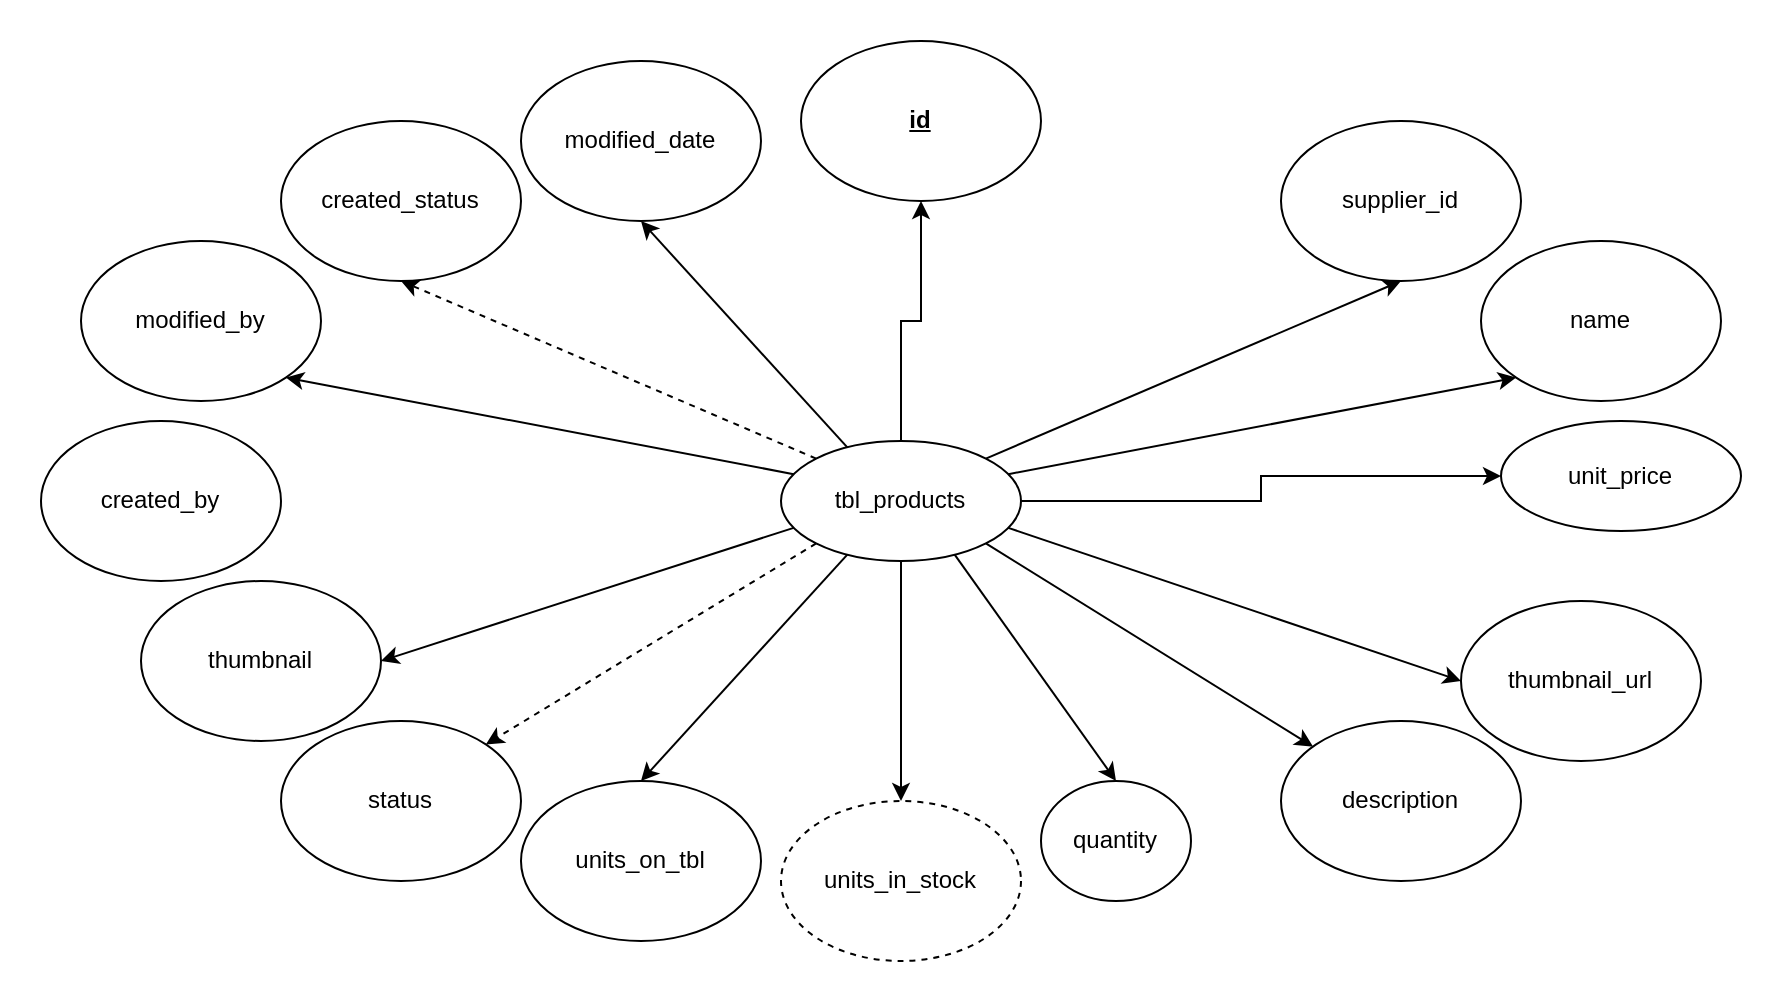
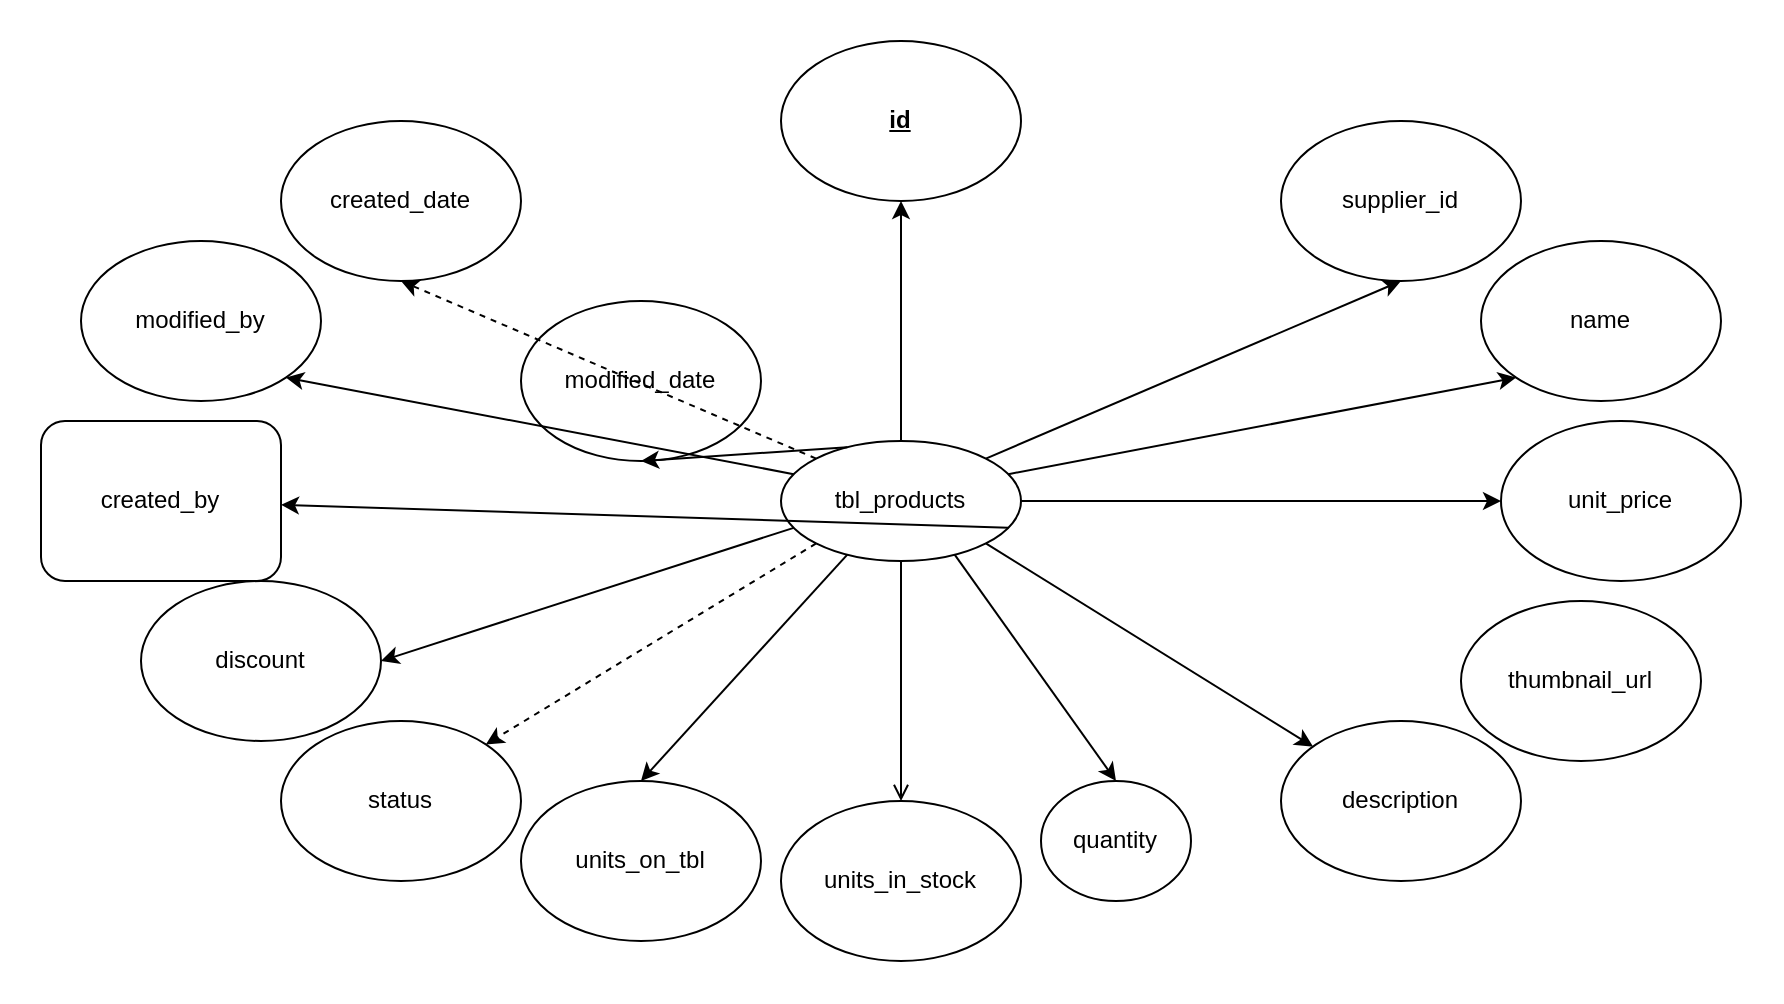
- <mxCell id="6" value="&lt;b style=&quot;font-size: 12px;&quot;&gt;&lt;u style=&quot;font-size: 12px;&quot;&gt;id&lt;/u&gt;&lt;/b&gt;" style="ellipse;whiteSpace=wrap;html=1;fontFamily=Helvetica;fontSize=12;" vertex="1" parent="1"><mxGeometry x="400" y="20" width="120" height="80" as="geometry" /></mxCell>
+ <mxCell id="6" value="&lt;b style=&quot;font-size: 12px;&quot;&gt;&lt;u style=&quot;font-size: 12px;&quot;&gt;id&lt;/u&gt;&lt;/b&gt;" style="ellipse;whiteSpace=wrap;html=1;fontFamily=Helvetica;fontSize=12;" vertex="1" parent="1"><mxGeometry x="390" y="20" width="120" height="80" as="geometry" /></mxCell>
- <mxCell id="20" value="&lt;span id=&quot;docs-internal-guid-dcada512-7fff-168d-cac8-3813b0b58119&quot; style=&quot;font-size: 12px;&quot;&gt;&lt;span style=&quot;font-size: 12px; background-color: transparent; vertical-align: baseline;&quot;&gt;modified_date&lt;/span&gt;&lt;/span&gt;" style="ellipse;whiteSpace=wrap;html=1;fontFamily=Helvetica;fontSize=12;" vertex="1" parent="1"><mxGeometry x="260" y="30" width="120" height="80" as="geometry" /></mxCell>
+ <mxCell id="20" value="&lt;span id=&quot;docs-internal-guid-dcada512-7fff-168d-cac8-3813b0b58119&quot; style=&quot;font-size: 12px;&quot;&gt;&lt;span style=&quot;font-size: 12px; background-color: transparent; vertical-align: baseline;&quot;&gt;modified_date&lt;/span&gt;&lt;/span&gt;" style="ellipse;whiteSpace=wrap;html=1;fontFamily=Helvetica;fontSize=12;" vertex="1" parent="1"><mxGeometry x="260" y="150" width="120" height="80" as="geometry" /></mxCell>
- <mxCell id="19" value="&lt;span id=&quot;docs-internal-guid-67d06d3e-7fff-f8e7-26a3-48f30128f865&quot; style=&quot;font-size: 12px;&quot;&gt;&lt;span style=&quot;font-size: 12px; background-color: transparent; vertical-align: baseline;&quot;&gt;created_status&lt;/span&gt;&lt;/span&gt;" style="ellipse;whiteSpace=wrap;html=1;fontFamily=Helvetica;fontSize=12;" vertex="1" parent="1"><mxGeometry x="140" y="60" width="120" height="80" as="geometry" /></mxCell>
+ <mxCell id="19" value="&lt;span id=&quot;docs-internal-guid-67d06d3e-7fff-f8e7-26a3-48f30128f865&quot; style=&quot;font-size: 12px;&quot;&gt;&lt;span style=&quot;font-size: 12px; background-color: transparent; vertical-align: baseline;&quot;&gt;created_date&lt;/span&gt;&lt;/span&gt;" style="ellipse;whiteSpace=wrap;html=1;fontFamily=Helvetica;fontSize=12;" vertex="1" parent="1"><mxGeometry x="140" y="60" width="120" height="80" as="geometry" /></mxCell>
- <mxCell id="9" value="&lt;span id=&quot;docs-internal-guid-c86216eb-7fff-084b-5779-dad28581980a&quot; style=&quot;font-size: 12px;&quot;&gt;&lt;span style=&quot;font-size: 12px; background-color: transparent; vertical-align: baseline;&quot;&gt;unit_price&lt;/span&gt;&lt;/span&gt;" style="ellipse;whiteSpace=wrap;html=1;fontFamily=Helvetica;fontSize=12;" vertex="1" parent="1"><mxGeometry x="750" y="210" width="120" height="55" as="geometry" /></mxCell>
+ <mxCell id="9" value="&lt;span id=&quot;docs-internal-guid-c86216eb-7fff-084b-5779-dad28581980a&quot; style=&quot;font-size: 12px;&quot;&gt;&lt;span style=&quot;font-size: 12px; background-color: transparent; vertical-align: baseline;&quot;&gt;unit_price&lt;/span&gt;&lt;/span&gt;" style="ellipse;whiteSpace=wrap;html=1;fontFamily=Helvetica;fontSize=12;" vertex="1" parent="1"><mxGeometry x="750" y="210" width="120" height="80" as="geometry" /></mxCell>
- <mxCell id="17" value="&lt;span id=&quot;docs-internal-guid-4d0cb4b2-7fff-c069-41c5-729137022d2c&quot; style=&quot;font-size: 12px;&quot;&gt;&lt;span style=&quot;font-size: 12px; background-color: transparent; vertical-align: baseline;&quot;&gt;created_by&lt;/span&gt;&lt;/span&gt;" style="ellipse;whiteSpace=wrap;html=1;fontFamily=Helvetica;fontSize=12;" vertex="1" parent="1"><mxGeometry x="20" y="210" width="120" height="80" as="geometry" /></mxCell>
+ <mxCell id="17" value="&lt;span id=&quot;docs-internal-guid-4d0cb4b2-7fff-c069-41c5-729137022d2c&quot; style=&quot;font-size: 12px;&quot;&gt;&lt;span style=&quot;font-size: 12px; background-color: transparent; vertical-align: baseline;&quot;&gt;created_by&lt;/span&gt;&lt;/span&gt;" style="whiteSpace=wrap;html=1;fontFamily=Helvetica;fontSize=12;rounded=1;" vertex="1" parent="1"><mxGeometry x="20" y="210" width="120" height="80" as="geometry" /></mxCell>
- <mxCell id="24" value="" style="endArrow=classic;html=1;entryX=0;entryY=0.5;entryDx=0;entryDy=0;exitX=1;exitY=0.75;exitDx=0;exitDy=0;fontFamily=Helvetica;fontSize=12;" edge="1" parent="1" source="5" target="10"><mxGeometry width="50" height="50" relative="1" as="geometry"><mxPoint x="430" y="180" as="sourcePoint" /><mxPoint x="480" y="130" as="targetPoint" /></mxGeometry></mxCell>
+ <mxCell id="24" value="" style="endArrow=classic;html=1;exitX=1;exitY=0.75;exitDx=0;exitDy=0;fontFamily=Helvetica;fontSize=12;" edge="1" parent="1" source="5" target="17"><mxGeometry width="50" height="50" relative="1" as="geometry"><mxPoint x="430" y="180" as="sourcePoint" /><mxPoint x="480" y="130" as="targetPoint" /></mxGeometry></mxCell>
- <mxCell id="16" value="&lt;span id=&quot;docs-internal-guid-1c02dc9d-7fff-aca6-53f8-9be15e30e20e&quot; style=&quot;font-size: 12px;&quot;&gt;&lt;span style=&quot;font-size: 12px; background-color: transparent; vertical-align: baseline;&quot;&gt;thumbnail&lt;/span&gt;&lt;/span&gt;" style="ellipse;whiteSpace=wrap;html=1;fontFamily=Helvetica;fontSize=12;" vertex="1" parent="1"><mxGeometry x="70" y="290" width="120" height="80" as="geometry" /></mxCell>
+ <mxCell id="16" value="&lt;span id=&quot;docs-internal-guid-1c02dc9d-7fff-aca6-53f8-9be15e30e20e&quot; style=&quot;font-size: 12px;&quot;&gt;&lt;span style=&quot;font-size: 12px; background-color: transparent; vertical-align: baseline;&quot;&gt;discount&lt;/span&gt;&lt;/span&gt;" style="ellipse;whiteSpace=wrap;html=1;fontFamily=Helvetica;fontSize=12;" vertex="1" parent="1"><mxGeometry x="70" y="290" width="120" height="80" as="geometry" /></mxCell>
- <mxCell id="4" style="edgeStyle=orthogonalEdgeStyle;rounded=0;orthogonalLoop=1;jettySize=auto;html=1;fontFamily=Helvetica;fontSize=12;" edge="1" parent="1" source="5" target="13"><mxGeometry relative="1" as="geometry" /></mxCell>
+ <mxCell id="4" style="edgeStyle=orthogonalEdgeStyle;rounded=0;orthogonalLoop=1;jettySize=auto;html=1;fontFamily=Helvetica;fontSize=12;endArrow=open;" edge="1" parent="1" source="5" target="13"><mxGeometry relative="1" as="geometry" /></mxCell>
- <mxCell id="13" value="&lt;span id=&quot;docs-internal-guid-68c243d4-7fff-6460-e5e6-9a311859b698&quot; style=&quot;font-size: 12px;&quot;&gt;&lt;span style=&quot;font-size: 12px; background-color: transparent; vertical-align: baseline;&quot;&gt;units_in_stock&lt;/span&gt;&lt;/span&gt;" style="ellipse;whiteSpace=wrap;html=1;fontFamily=Helvetica;fontSize=12;dashed=1;" vertex="1" parent="1"><mxGeometry x="390" y="400" width="120" height="80" as="geometry" /></mxCell>
+ <mxCell id="13" value="&lt;span id=&quot;docs-internal-guid-68c243d4-7fff-6460-e5e6-9a311859b698&quot; style=&quot;font-size: 12px;&quot;&gt;&lt;span style=&quot;font-size: 12px; background-color: transparent; vertical-align: baseline;&quot;&gt;units_in_stock&lt;/span&gt;&lt;/span&gt;" style="ellipse;whiteSpace=wrap;html=1;fontFamily=Helvetica;fontSize=12;" vertex="1" parent="1"><mxGeometry x="390" y="400" width="120" height="80" as="geometry" /></mxCell>
